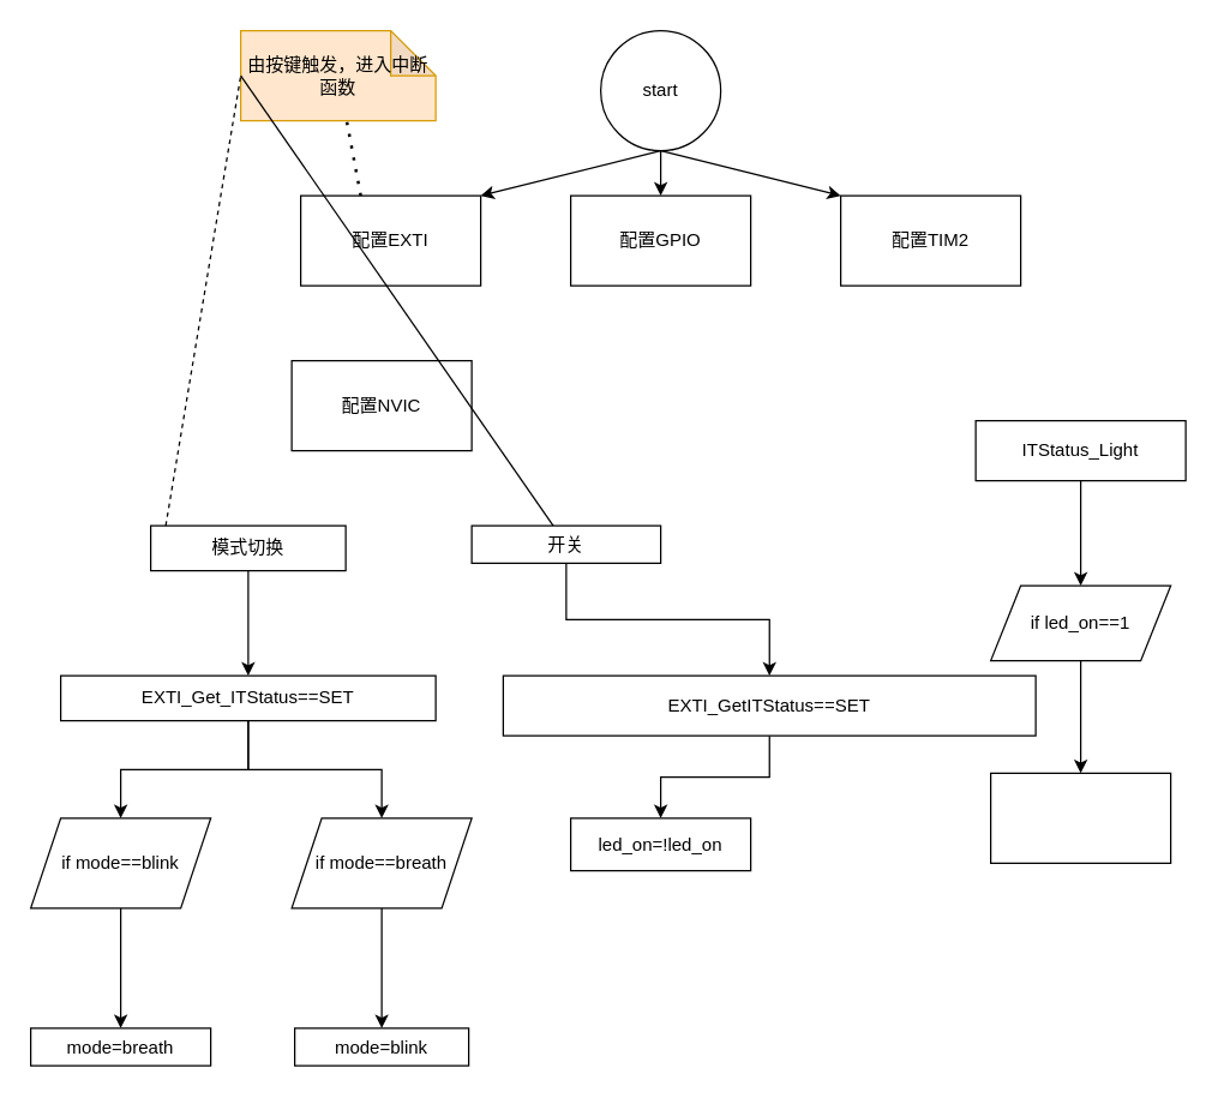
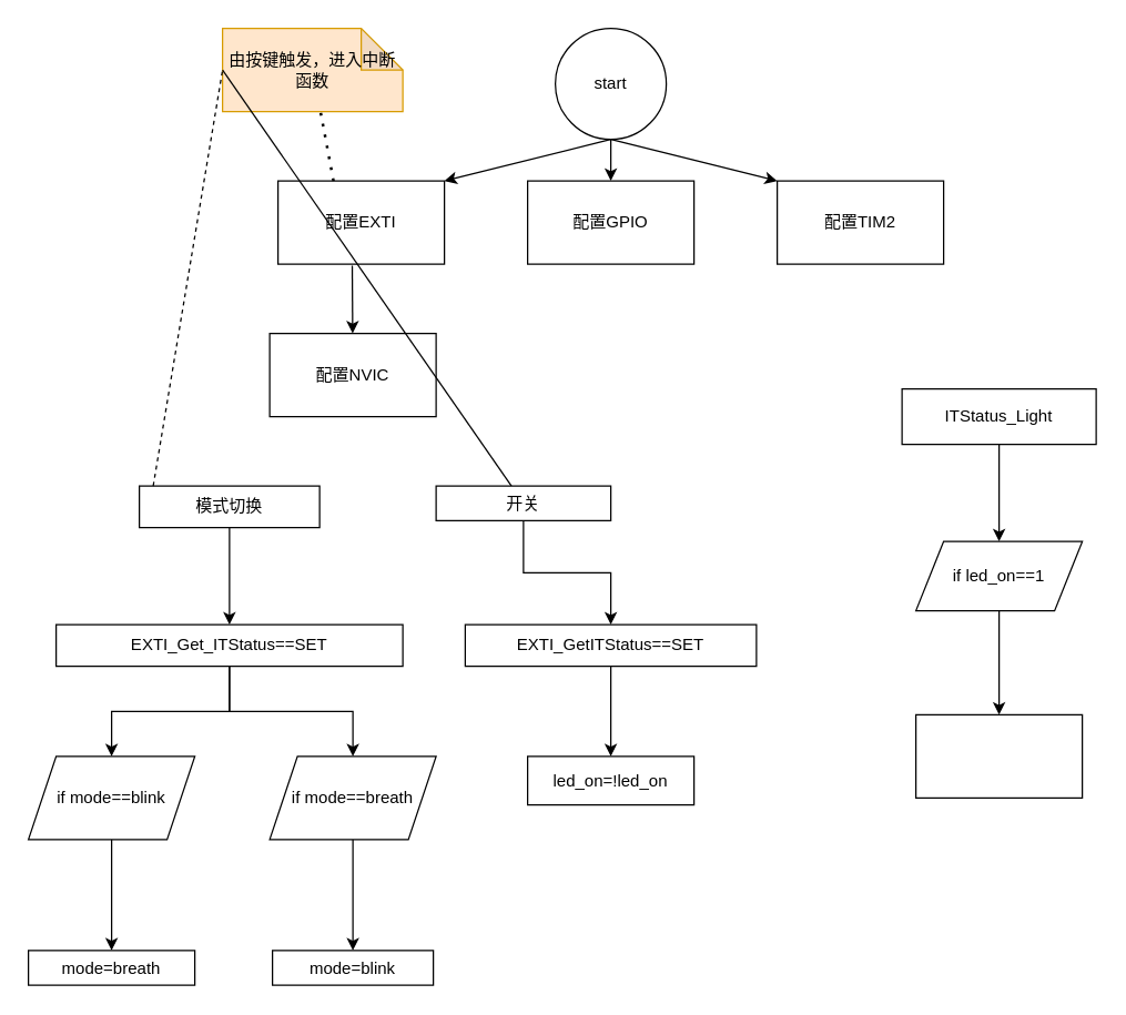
+ <mxCell id="9" value="" style="endArrow=classic;html=1;rounded=0;exitX=0.446;exitY=1.017;exitDx=0;exitDy=0;exitPerimeter=0;" edge="1" parent="1" source="8" target="10"><mxGeometry width="50" height="50" relative="1" as="geometry"><mxPoint x="470" y="370" as="sourcePoint" /><mxPoint x="254" y="250" as="targetPoint" /></mxGeometry></mxCell>
- <mxCell id="29" value="EXTI_GetITStatus==SET" style="whiteSpace=wrap;html=1;rounded=0;" vertex="1" parent="1"><mxGeometry x="335" y="450" width="355" height="40" as="geometry" /></mxCell>
+ <mxCell id="29" value="EXTI_GetITStatus==SET" style="whiteSpace=wrap;html=1;rounded=0;" vertex="1" parent="1"><mxGeometry x="335" y="450" width="210" height="30" as="geometry" /></mxCell>
